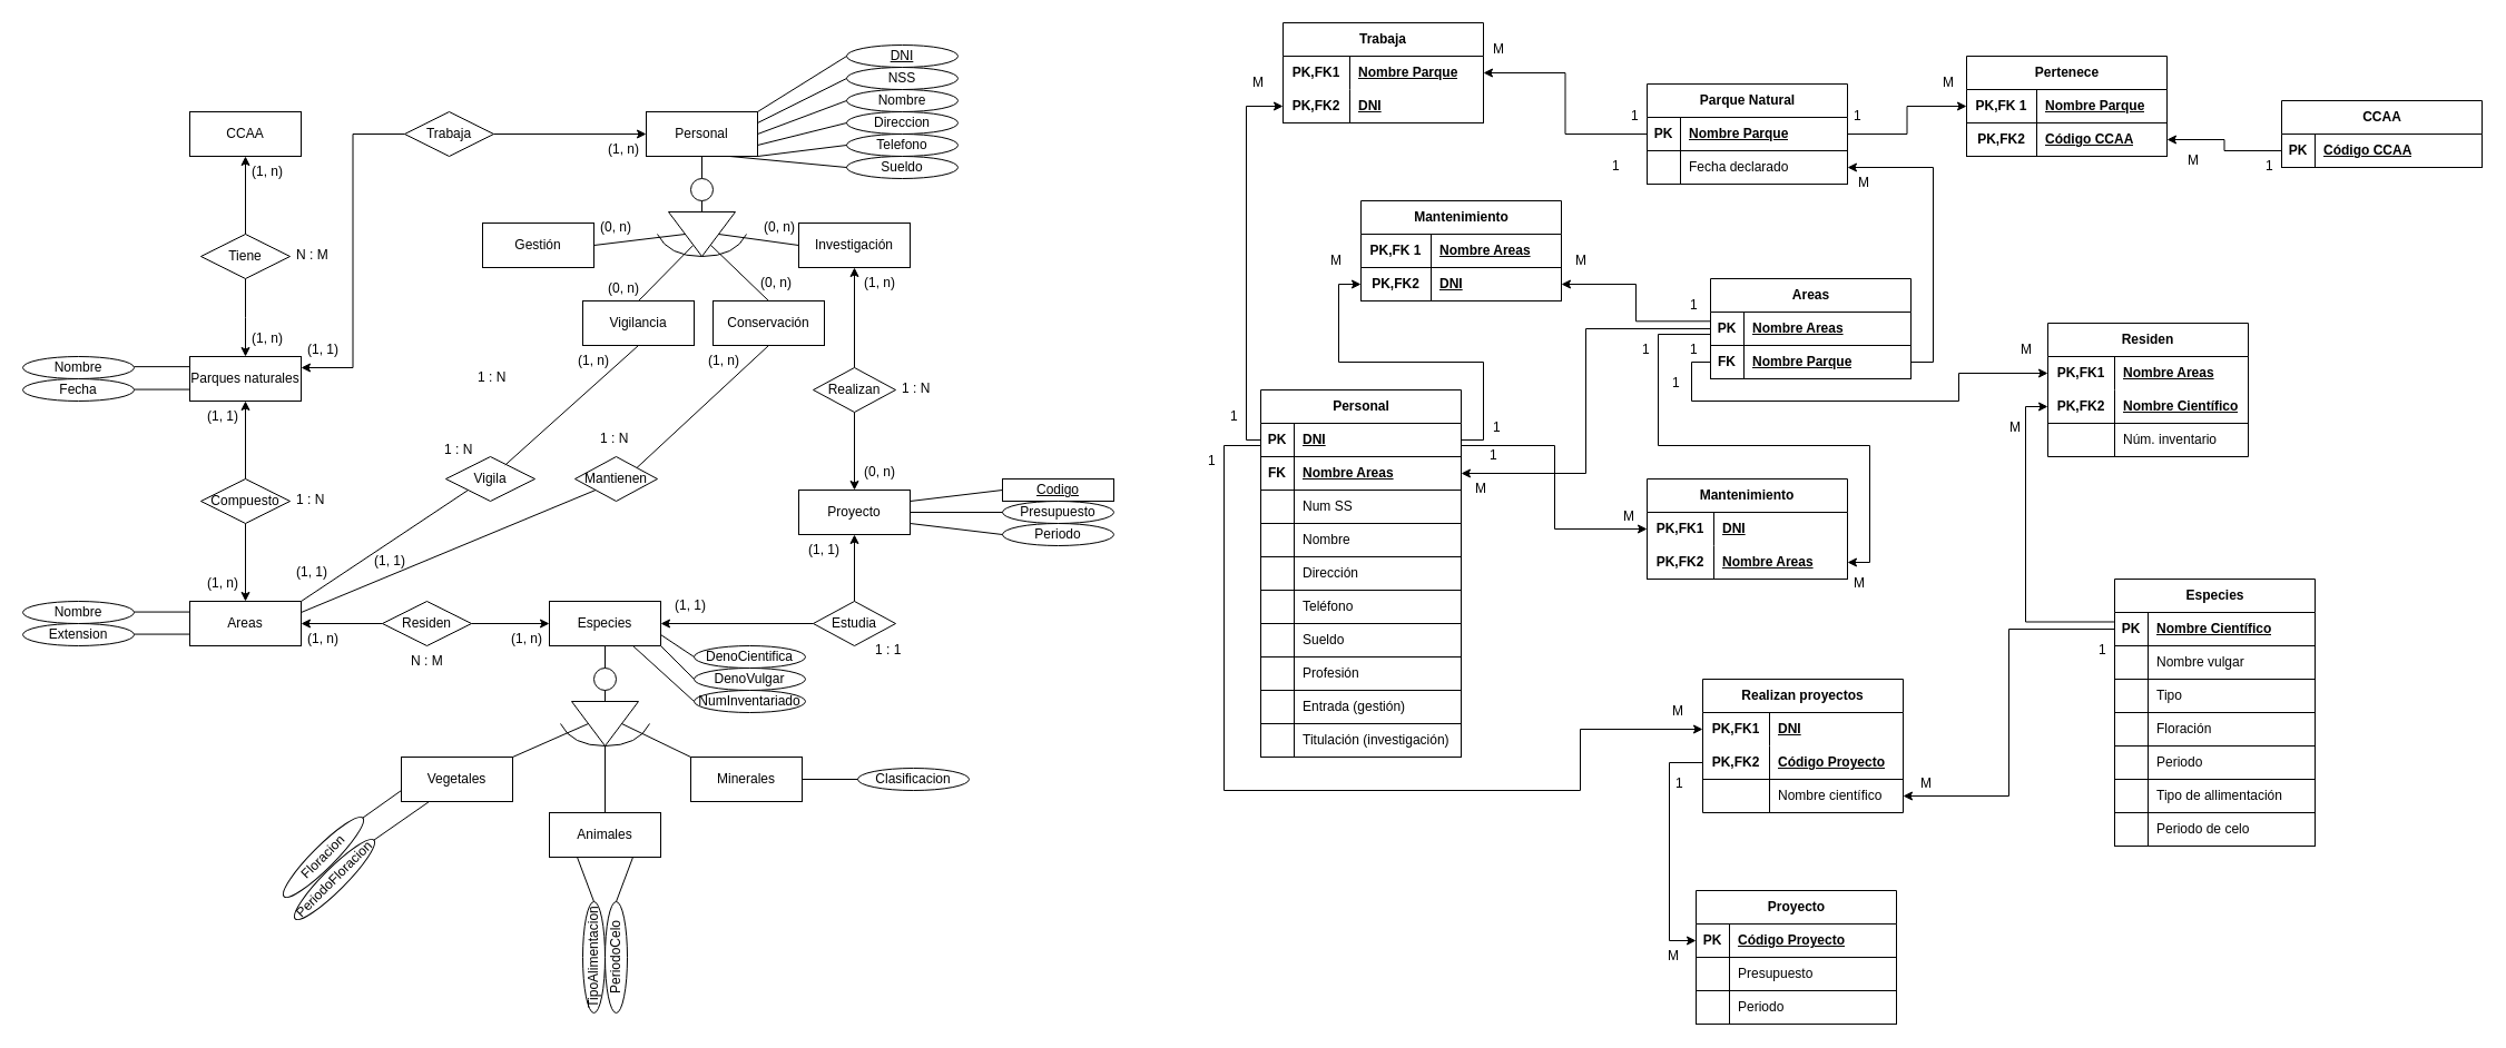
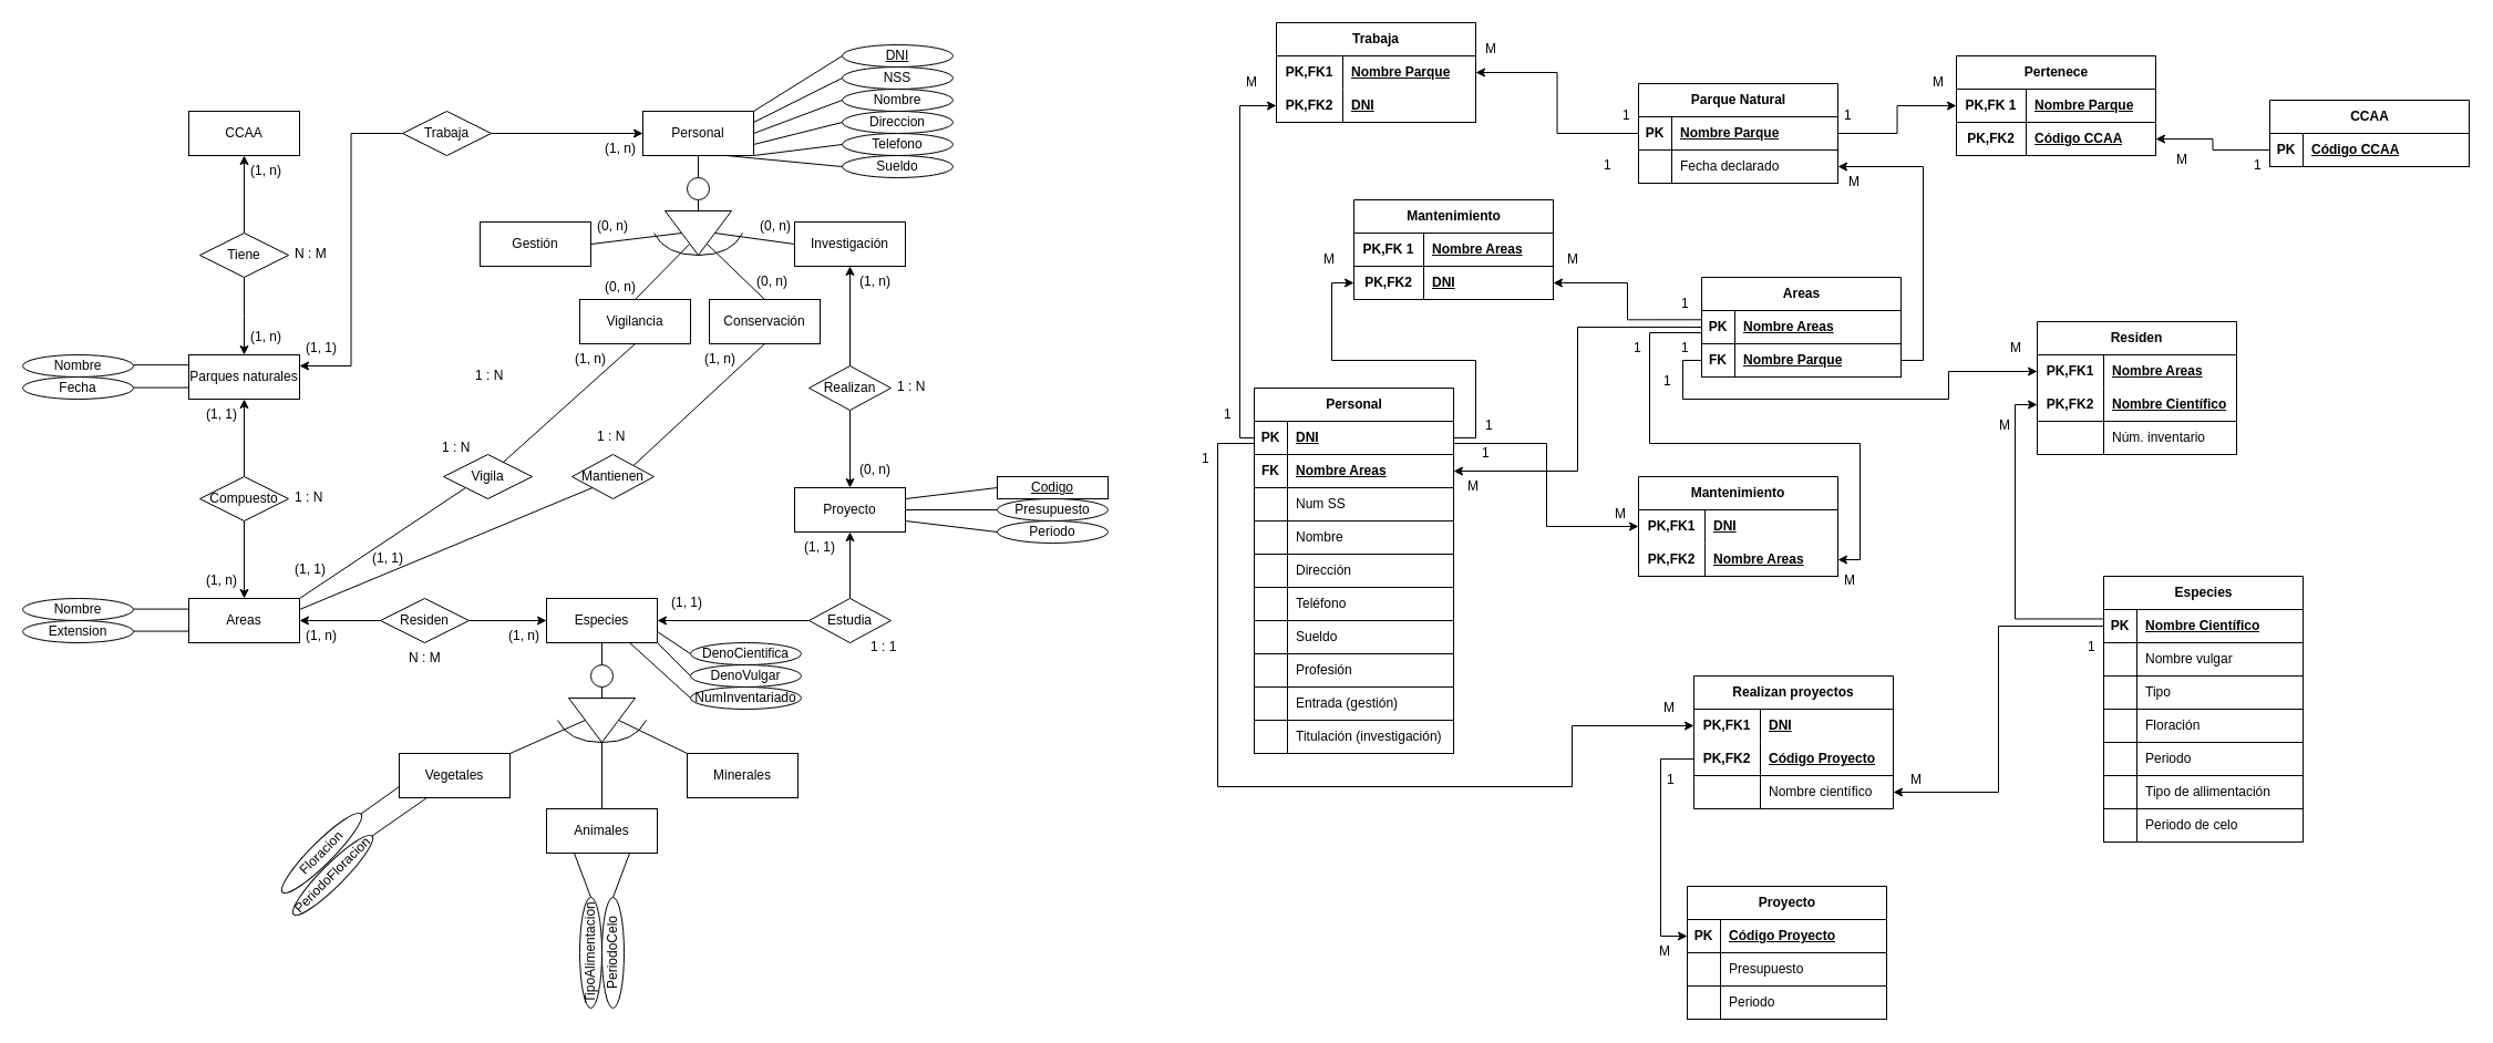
- <mxCell id="114" value="" style="endArrow=none;html=1;rounded=0;entryX=0;entryY=0.5;entryDx=0;entryDy=0;exitX=1;exitY=0.5;exitDx=0;exitDy=0;" edge="1" parent="1" source="22" target="92"><mxGeometry width="50" height="50" relative="1" as="geometry"><mxPoint x="827" y="480" as="sourcePoint" /><mxPoint x="910" y="490" as="targetPoint" /></mxGeometry></mxCell>
- <mxCell id="92" value="Clasificacion" style="ellipse;whiteSpace=wrap;html=1;align=center;" vertex="1" parent="1"><mxGeometry x="770" y="690" width="100" height="20" as="geometry" /></mxCell>
